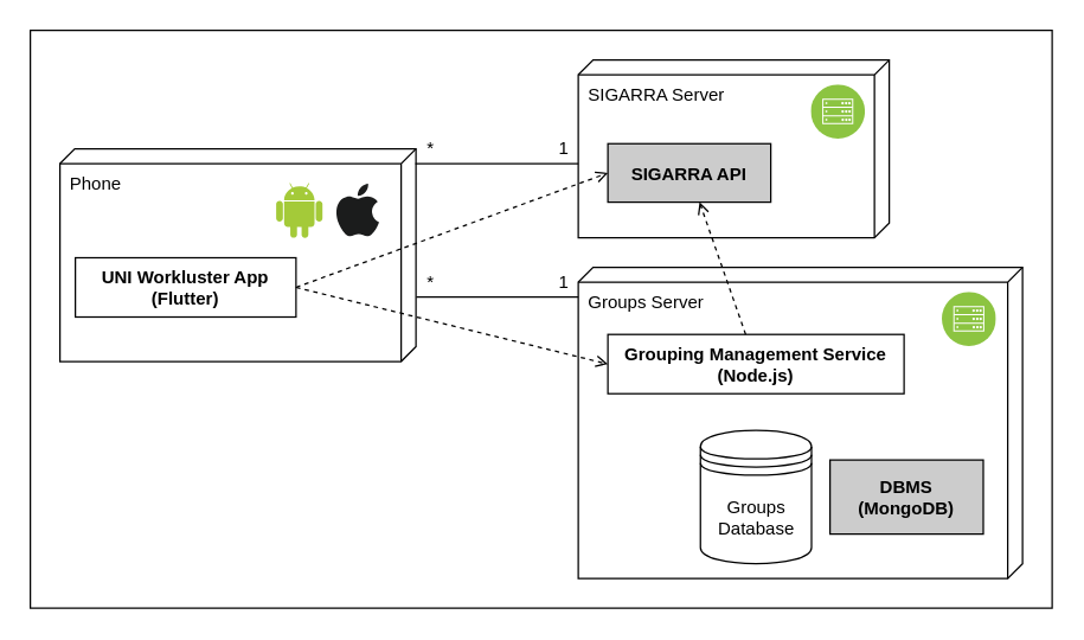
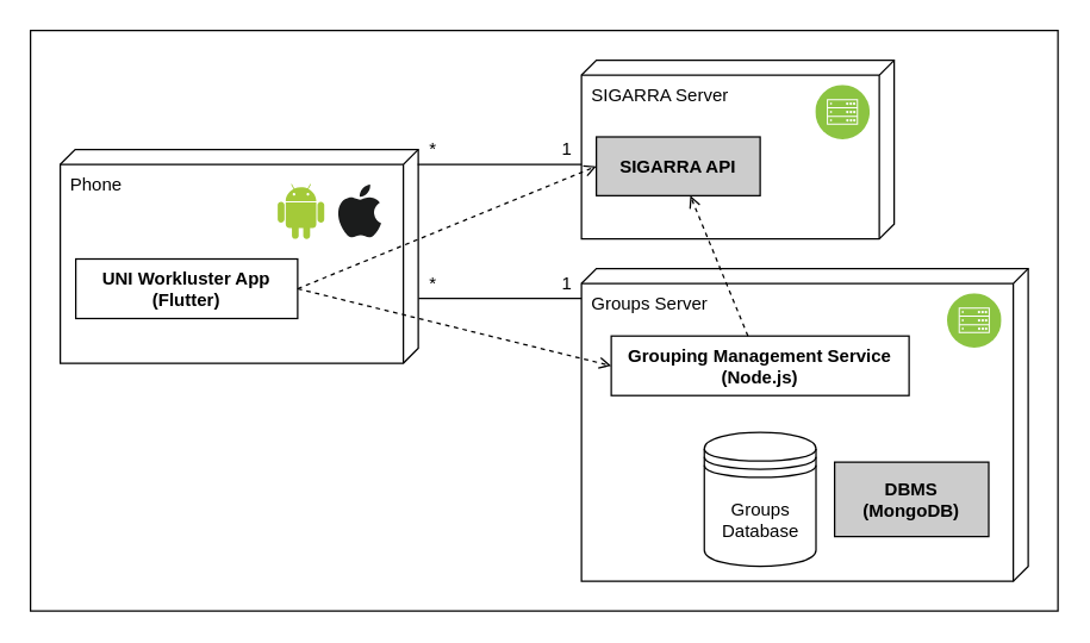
- <mxCell id="11" value="SIGARRA API" style="fontStyle=1;fillColor=#CCCCCC;fontColor=#000000;" parent="9" vertex="1"><mxGeometry x="20" y="56.5" width="110" height="39.48" as="geometry" /></mxCell>
+ <mxCell id="11" value="SIGARRA API" style="fontStyle=1;fillColor=#CCCCCC;fontColor=#000000;" parent="9" vertex="1"><mxGeometry x="10" y="51.5" width="110" height="39.48" as="geometry" /></mxCell>
